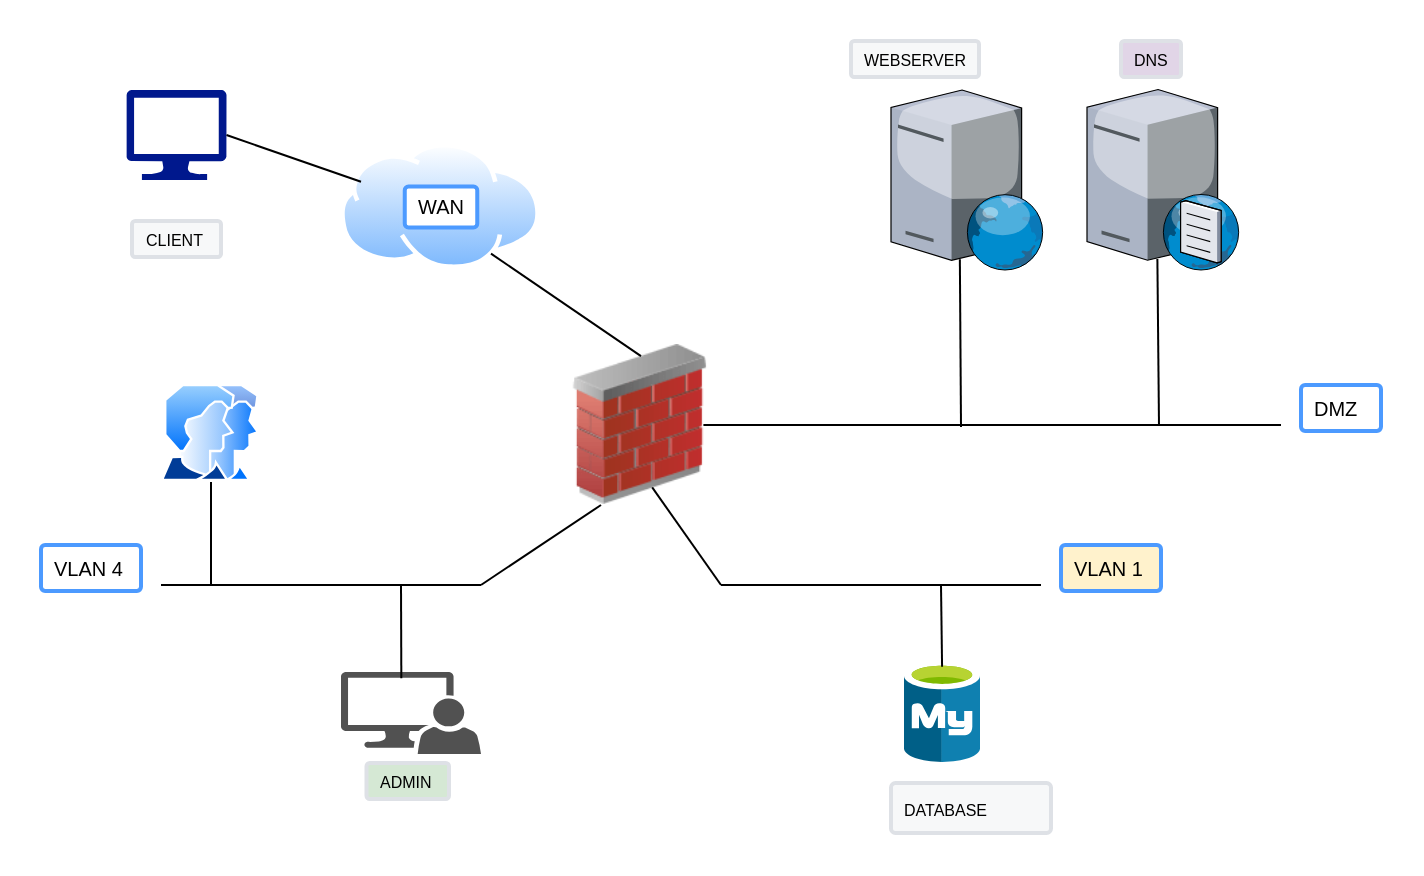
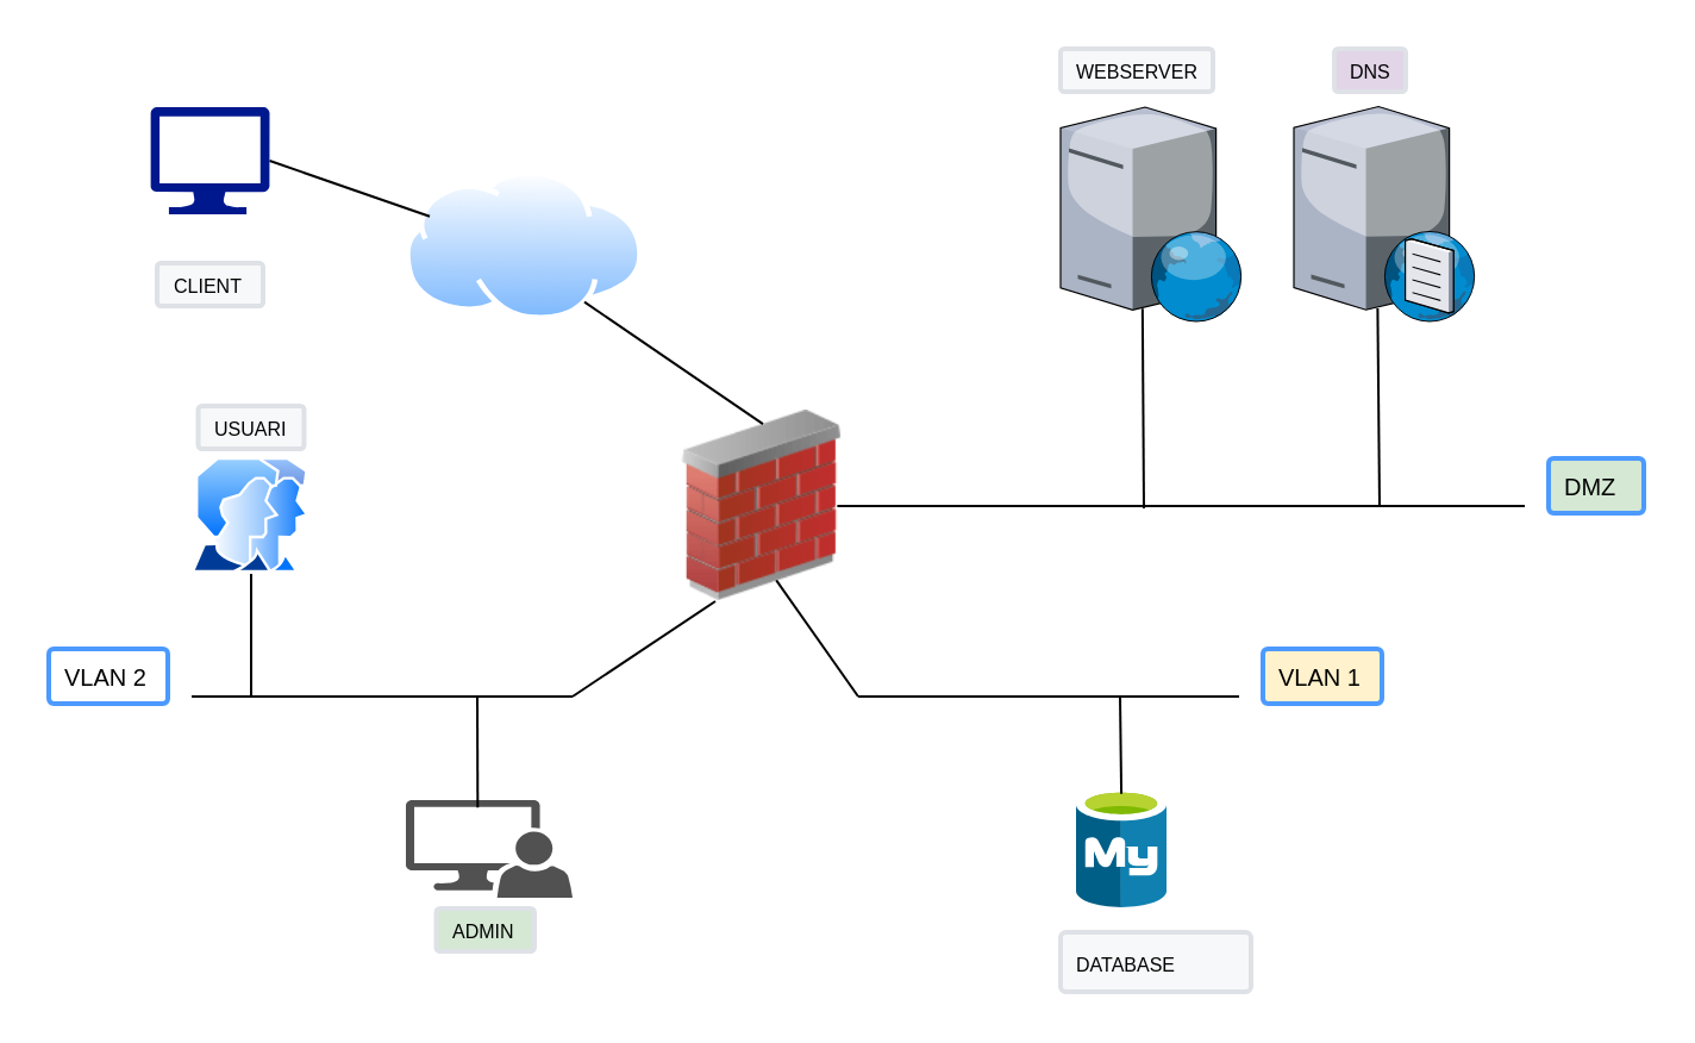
- <mxCell id="26" value="&lt;font style=&quot;font-size: 8px;&quot;&gt;WEBSERVER&lt;/font&gt;" style="rounded=1;arcSize=9;fillColor=#F7F8F9;align=left;spacingLeft=5;strokeColor=#DEE1E6;html=1;strokeWidth=2;fontSize=12" vertex="1" parent="1"><mxGeometry x="425" y="20" width="64" height="18" as="geometry" /></mxCell>
+ <mxCell id="26" value="&lt;font style=&quot;font-size: 8px;&quot;&gt;WEBSERVER&lt;/font&gt;" style="rounded=1;arcSize=9;fillColor=#F7F8F9;align=left;spacingLeft=5;strokeColor=#DEE1E6;html=1;strokeWidth=2;fontSize=12" vertex="1" parent="1"><mxGeometry x="445" y="20" width="64" height="18" as="geometry" /></mxCell>
- <mxCell id="25" value="&lt;font style=&quot;font-size: 10px;&quot;&gt;WAN&lt;/font&gt;" style="rounded=1;arcSize=9;align=left;spacingLeft=5;strokeColor=#4C9AFF;html=1;strokeWidth=2;fontSize=12" vertex="1" parent="1"><mxGeometry x="201.88" y="92.75" width="36.25" height="20.5" as="geometry" /></mxCell>
+ <mxCell id="29" value="&lt;span style=&quot;font-size: 8px;&quot;&gt;USUARI&lt;/span&gt;" style="rounded=1;arcSize=9;fillColor=#F7F8F9;align=left;spacingLeft=5;strokeColor=#DEE1E6;html=1;strokeWidth=2;fontSize=12" vertex="1" parent="1"><mxGeometry x="82.75" y="170" width="44.5" height="18" as="geometry" /></mxCell>
- <mxCell id="24" value="&lt;font style=&quot;font-size: 10px;&quot;&gt;DMZ&lt;/font&gt;" style="rounded=1;arcSize=9;align=left;spacingLeft=5;strokeColor=#4C9AFF;html=1;strokeWidth=2;fontSize=12" vertex="1" parent="1"><mxGeometry x="650" y="192" width="40" height="23" as="geometry" /></mxCell>
+ <mxCell id="24" value="&lt;font style=&quot;font-size: 10px;&quot;&gt;DMZ&lt;/font&gt;" style="rounded=1;arcSize=9;align=left;spacingLeft=5;strokeColor=#4C9AFF;html=1;strokeWidth=2;fontSize=12;fillColor=#d5e8d4;" vertex="1" parent="1"><mxGeometry x="650" y="192" width="40" height="23" as="geometry" /></mxCell>
- <mxCell id="23" value="&lt;font style=&quot;font-size: 10px;&quot;&gt;VLAN 4&lt;/font&gt;" style="rounded=1;arcSize=9;align=left;spacingLeft=5;strokeColor=#4C9AFF;html=1;strokeWidth=2;fontSize=12" vertex="1" parent="1"><mxGeometry x="20" y="272" width="50" height="23" as="geometry" /></mxCell>
+ <mxCell id="23" value="&lt;font style=&quot;font-size: 10px;&quot;&gt;VLAN 2&lt;/font&gt;" style="rounded=1;arcSize=9;align=left;spacingLeft=5;strokeColor=#4C9AFF;html=1;strokeWidth=2;fontSize=12" vertex="1" parent="1"><mxGeometry x="20" y="272" width="50" height="23" as="geometry" /></mxCell>
